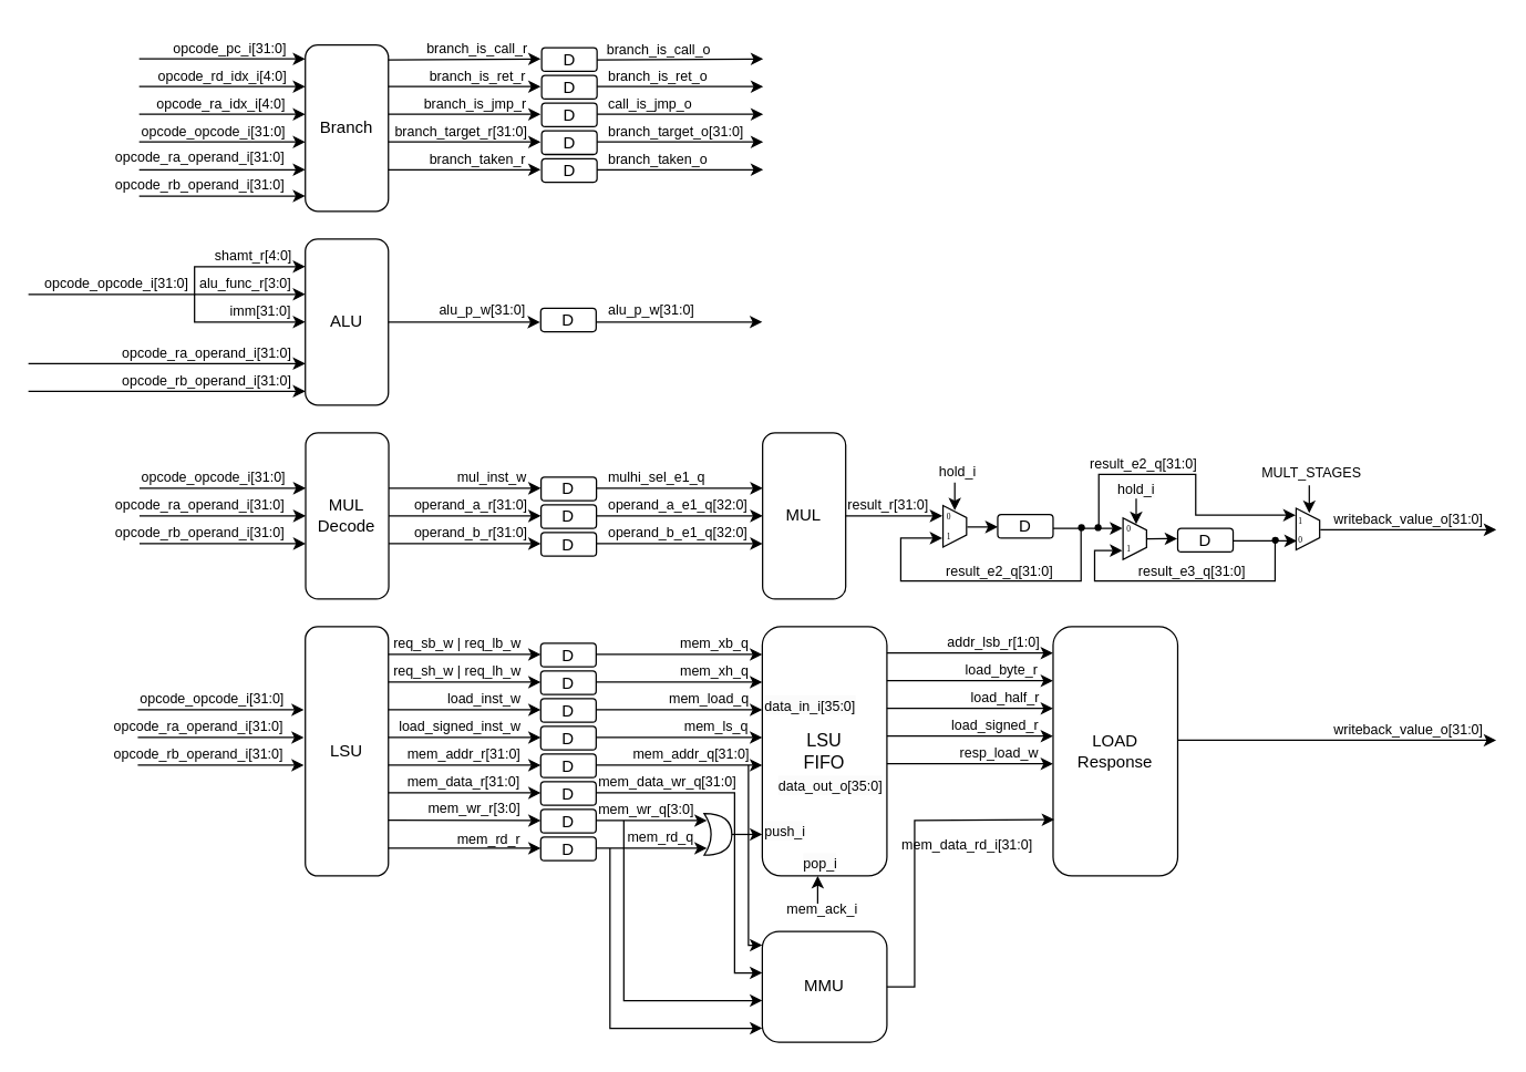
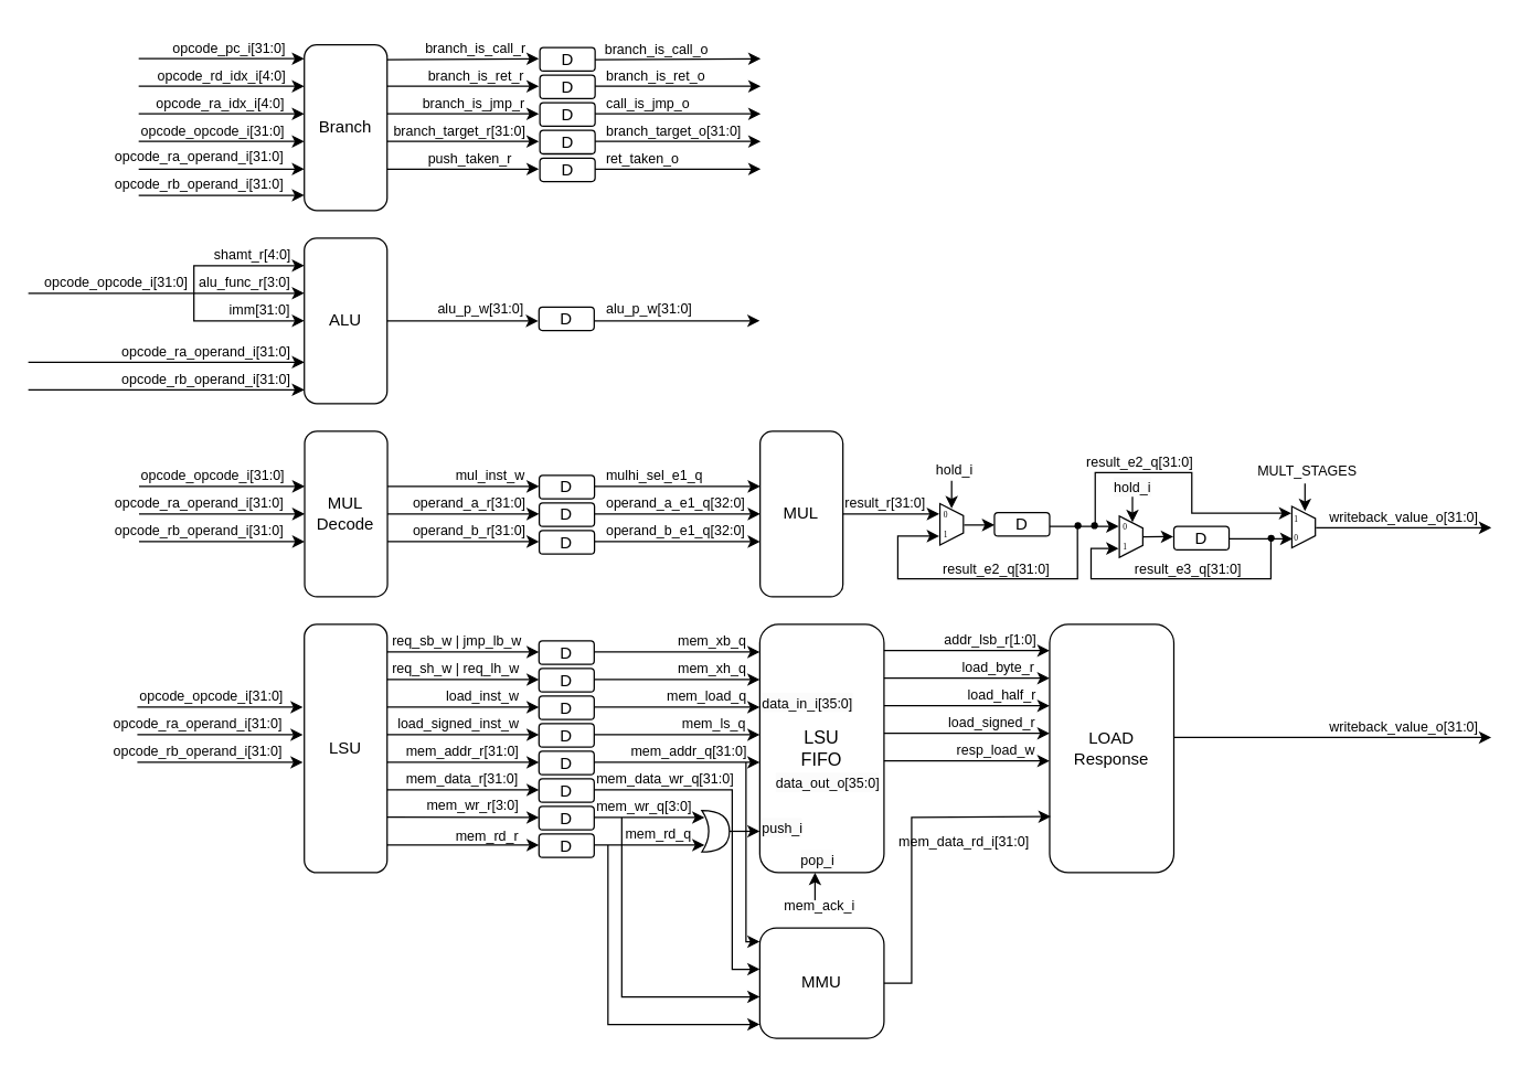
- <mxCell id="37" value="&lt;span style=&quot;color: rgb(0, 0, 0); font-family: Helvetica; font-style: normal; font-variant-ligatures: normal; font-variant-caps: normal; font-weight: 400; letter-spacing: normal; orphans: 2; text-align: center; text-indent: 0px; text-transform: none; widows: 2; word-spacing: 0px; -webkit-text-stroke-width: 0px; text-decoration-thickness: initial; text-decoration-style: initial; text-decoration-color: initial; float: none; display: inline !important;&quot;&gt;&lt;font style=&quot;font-size: 10px;&quot;&gt;branch_taken_r&lt;/font&gt;&lt;/span&gt;" style="text;whiteSpace=wrap;html=1;" vertex="1" parent="1"><mxGeometry x="308" y="100" width="80" height="20" as="geometry" /></mxCell>
+ <mxCell id="37" value="&lt;span style=&quot;color: rgb(0, 0, 0); font-family: Helvetica; font-style: normal; font-variant-ligatures: normal; font-variant-caps: normal; font-weight: 400; letter-spacing: normal; orphans: 2; text-align: center; text-indent: 0px; text-transform: none; widows: 2; word-spacing: 0px; -webkit-text-stroke-width: 0px; text-decoration-thickness: initial; text-decoration-style: initial; text-decoration-color: initial; float: none; display: inline !important;&quot;&gt;&lt;font style=&quot;font-size: 10px;&quot;&gt;push_taken_r&lt;/font&gt;&lt;/span&gt;" style="text;whiteSpace=wrap;html=1;" vertex="1" parent="1"><mxGeometry x="308" y="100" width="80" height="20" as="geometry" /></mxCell>
- <mxCell id="41" value="&lt;span style=&quot;color: rgb(0, 0, 0); font-family: Helvetica; font-style: normal; font-variant-ligatures: normal; font-variant-caps: normal; font-weight: 400; letter-spacing: normal; orphans: 2; text-align: center; text-indent: 0px; text-transform: none; widows: 2; word-spacing: 0px; -webkit-text-stroke-width: 0px; text-decoration-thickness: initial; text-decoration-style: initial; text-decoration-color: initial; float: none; display: inline !important;&quot;&gt;&lt;font style=&quot;font-size: 10px;&quot;&gt;branch_taken_o&lt;/font&gt;&lt;/span&gt;" style="text;whiteSpace=wrap;html=1;" vertex="1" parent="1"><mxGeometry x="436.67" y="99.5" width="80" height="21.5" as="geometry" /></mxCell>
+ <mxCell id="41" value="&lt;span style=&quot;color: rgb(0, 0, 0); font-family: Helvetica; font-style: normal; font-variant-ligatures: normal; font-variant-caps: normal; font-weight: 400; letter-spacing: normal; orphans: 2; text-align: center; text-indent: 0px; text-transform: none; widows: 2; word-spacing: 0px; -webkit-text-stroke-width: 0px; text-decoration-thickness: initial; text-decoration-style: initial; text-decoration-color: initial; float: none; display: inline !important;&quot;&gt;&lt;font style=&quot;font-size: 10px;&quot;&gt;ret_taken_o&lt;/font&gt;&lt;/span&gt;" style="text;whiteSpace=wrap;html=1;" vertex="1" parent="1"><mxGeometry x="436.67" y="99.5" width="80" height="21.5" as="geometry" /></mxCell>
- <mxCell id="125" value="&lt;div style=&quot;text-align: center;&quot;&gt;&lt;span style=&quot;background-color: initial; font-size: 10px;&quot;&gt;req_sb_w | req_lb_w&lt;/span&gt;&lt;/div&gt;" style="text;whiteSpace=wrap;html=1;" vertex="1" parent="1"><mxGeometry x="282" y="450" width="104" height="22" as="geometry" /></mxCell>
+ <mxCell id="125" value="&lt;div style=&quot;text-align: center;&quot;&gt;&lt;span style=&quot;background-color: initial; font-size: 10px;&quot;&gt;req_sb_w | jmp_lb_w&lt;/span&gt;&lt;/div&gt;" style="text;whiteSpace=wrap;html=1;" vertex="1" parent="1"><mxGeometry x="282" y="450" width="104" height="22" as="geometry" /></mxCell>
